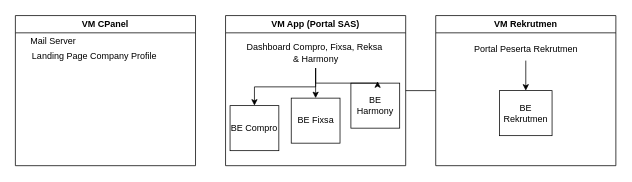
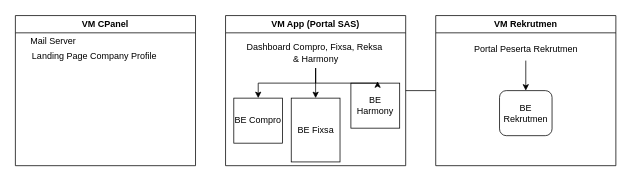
- <mxCell id="17" value="BE Rekrutmen" style="whiteSpace=wrap;html=1;" vertex="1" parent="14"><mxGeometry x="85" y="100" width="70" height="60" as="geometry" /></mxCell>
+ <mxCell id="17" value="BE Rekrutmen" style="whiteSpace=wrap;html=1;rounded=1;" vertex="1" parent="14"><mxGeometry x="85" y="100" width="70" height="60" as="geometry" /></mxCell>
- <mxCell id="11" value="BE Fixsa" style="whiteSpace=wrap;html=1;" vertex="1" parent="6"><mxGeometry x="87.5" y="110" width="65" height="60" as="geometry" /></mxCell>
+ <mxCell id="11" value="BE Fixsa" style="whiteSpace=wrap;html=1;" vertex="1" parent="6"><mxGeometry x="87.5" y="110" width="65" height="85" as="geometry" /></mxCell>
- <mxCell id="10" value="BE Compro" style="whiteSpace=wrap;html=1;" vertex="1" parent="6"><mxGeometry x="6" y="120" width="65" height="60" as="geometry" /></mxCell>
+ <mxCell id="10" value="BE Compro" style="whiteSpace=wrap;html=1;" vertex="1" parent="6"><mxGeometry x="11" y="110" width="65" height="60" as="geometry" /></mxCell>
